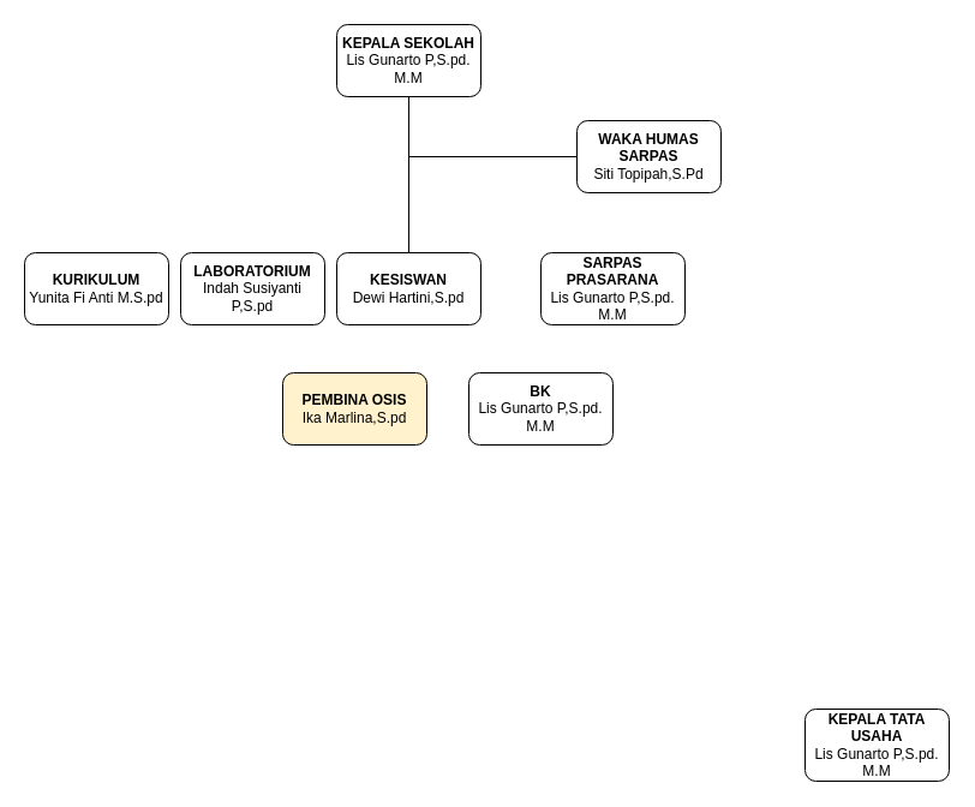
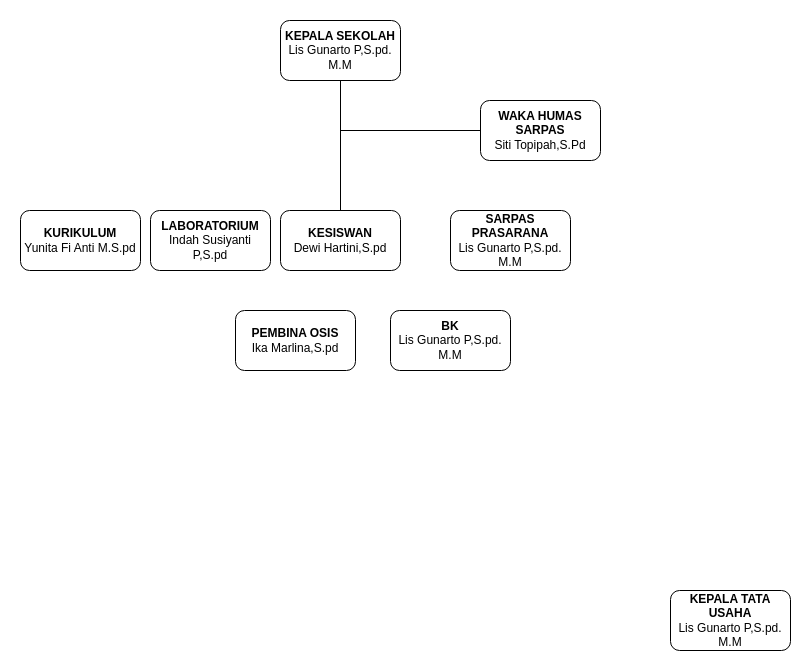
- <mxCell id="11" value="&lt;b&gt;PEMBINA OSIS&lt;/b&gt;&lt;br&gt;Ika Marlina,S.pd" style="rounded=1;whiteSpace=wrap;html=1;fillColor=#fff2cc;" parent="1" vertex="1"><mxGeometry x="235" y="310" width="120" height="60" as="geometry" /></mxCell>
+ <mxCell id="11" value="&lt;b&gt;PEMBINA OSIS&lt;/b&gt;&lt;br&gt;Ika Marlina,S.pd" style="rounded=1;whiteSpace=wrap;html=1;" parent="1" vertex="1"><mxGeometry x="235" y="310" width="120" height="60" as="geometry" /></mxCell>
